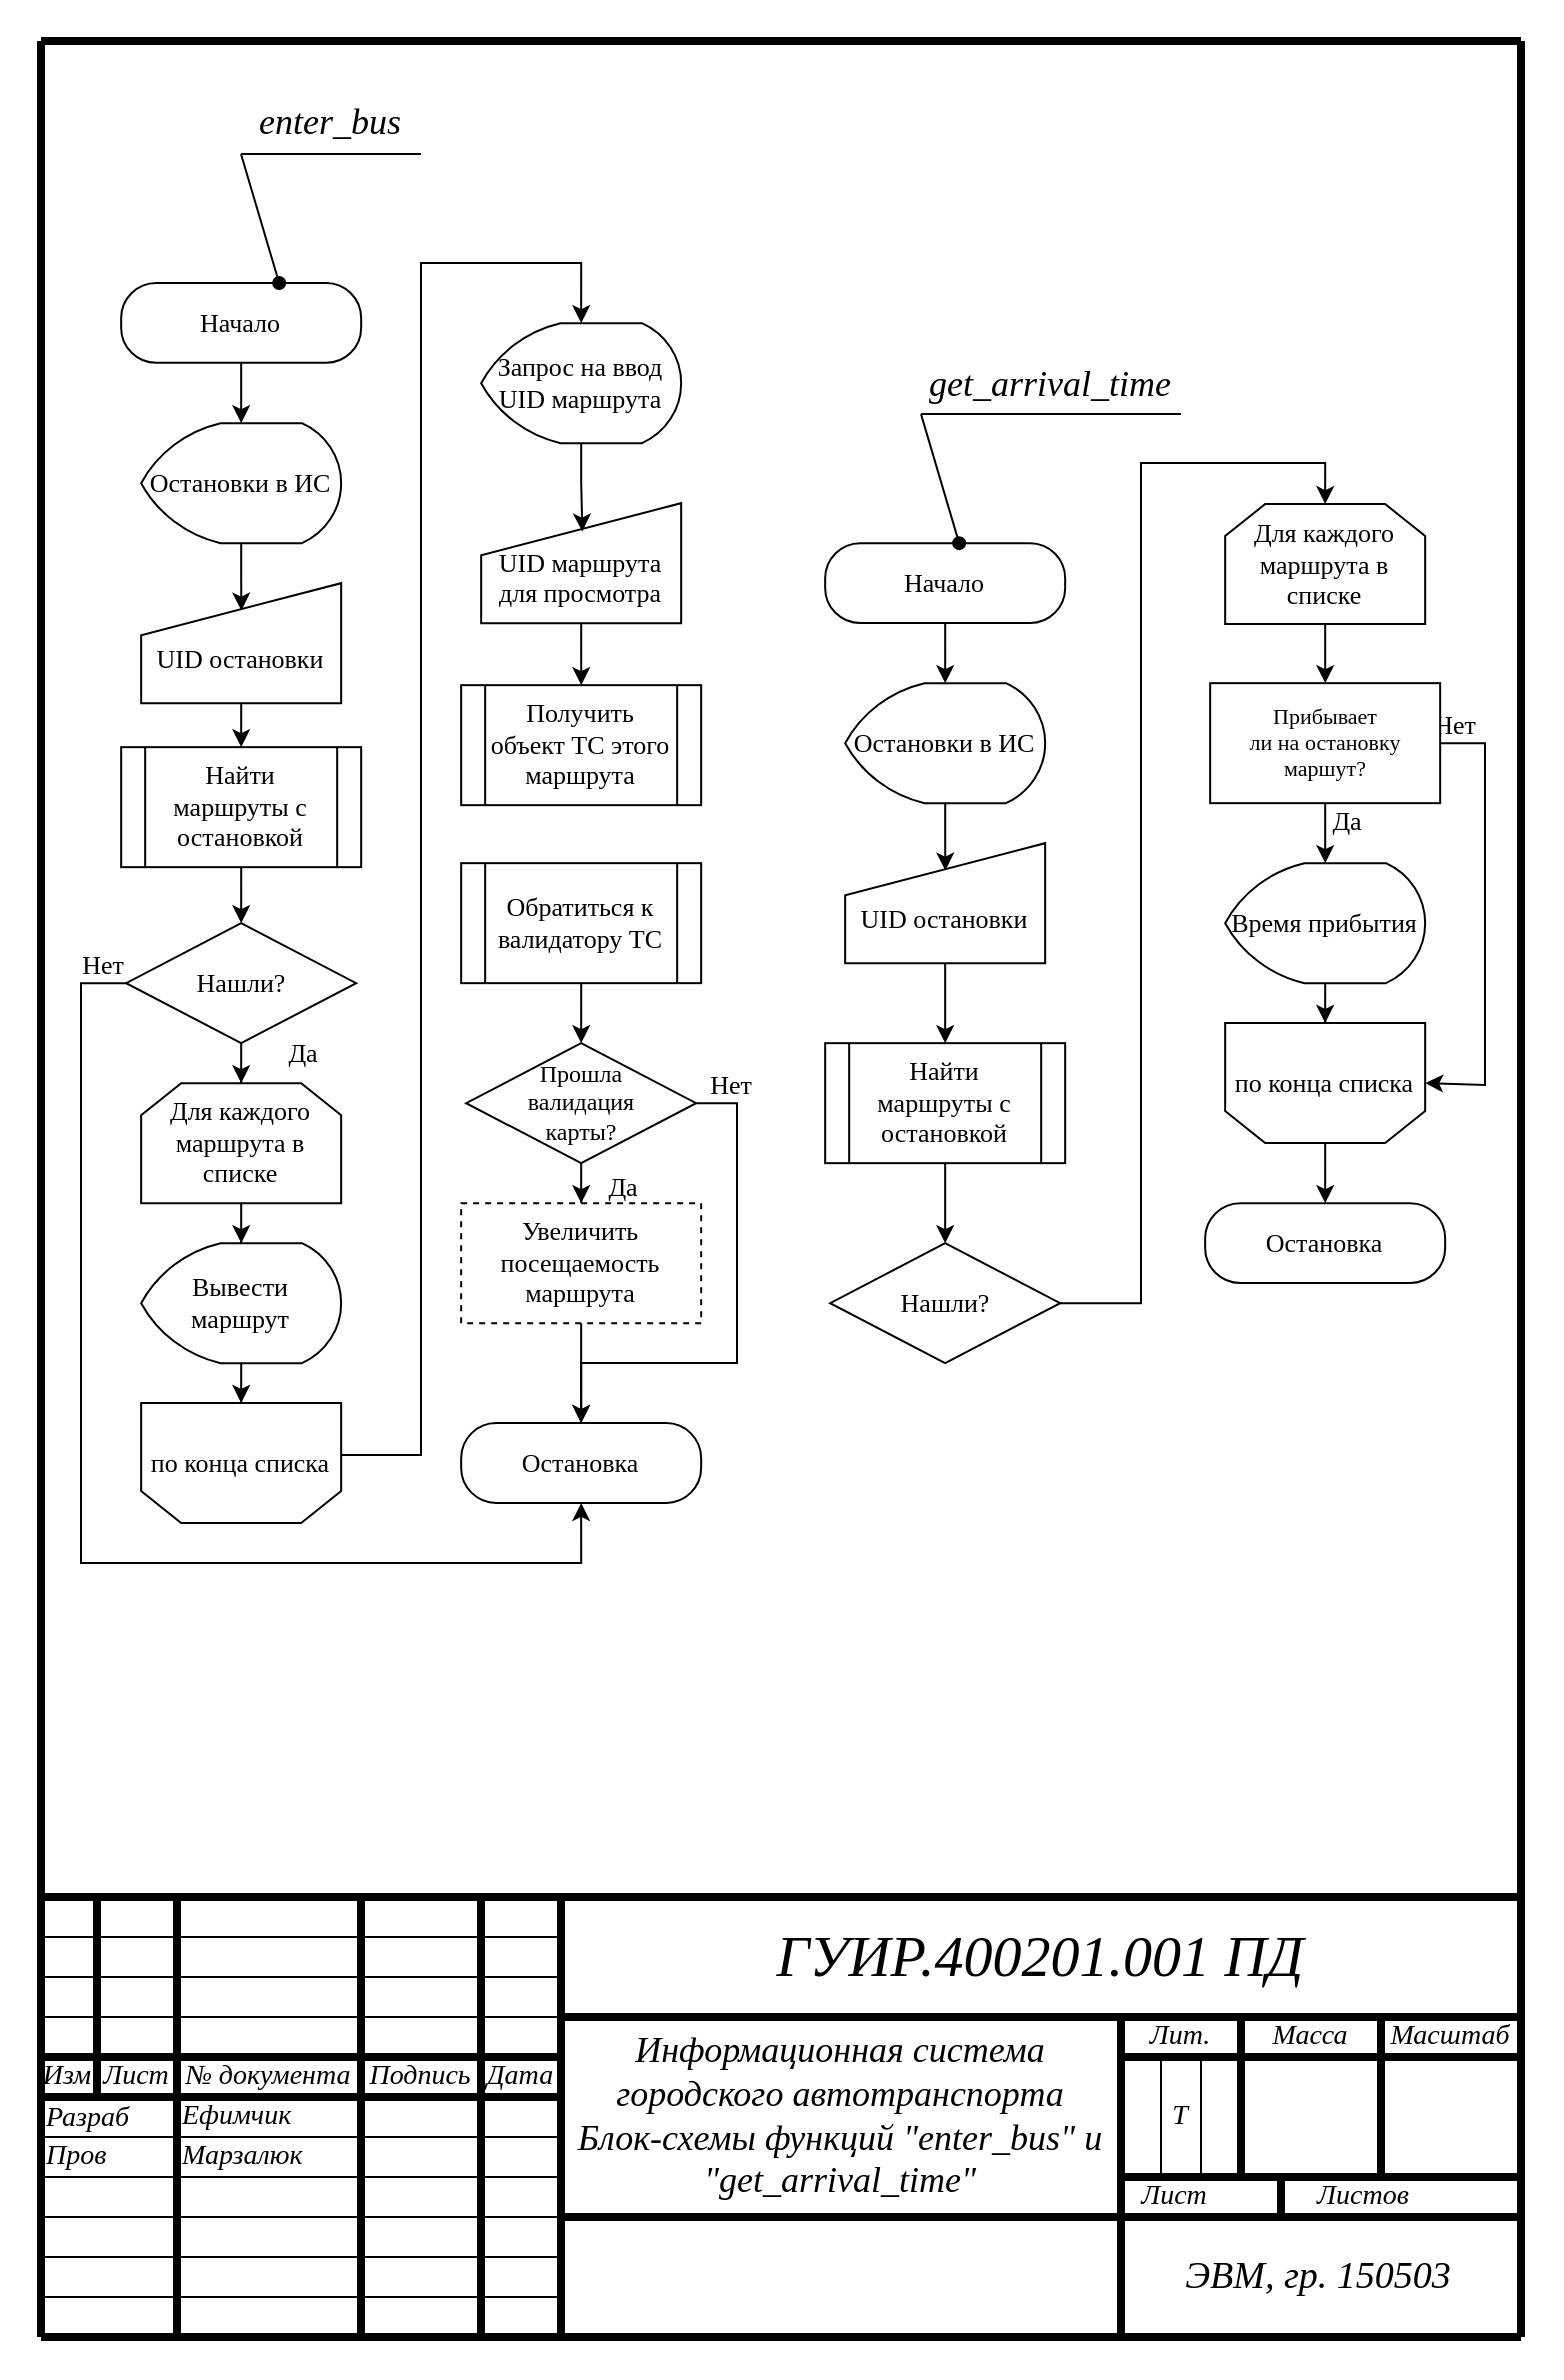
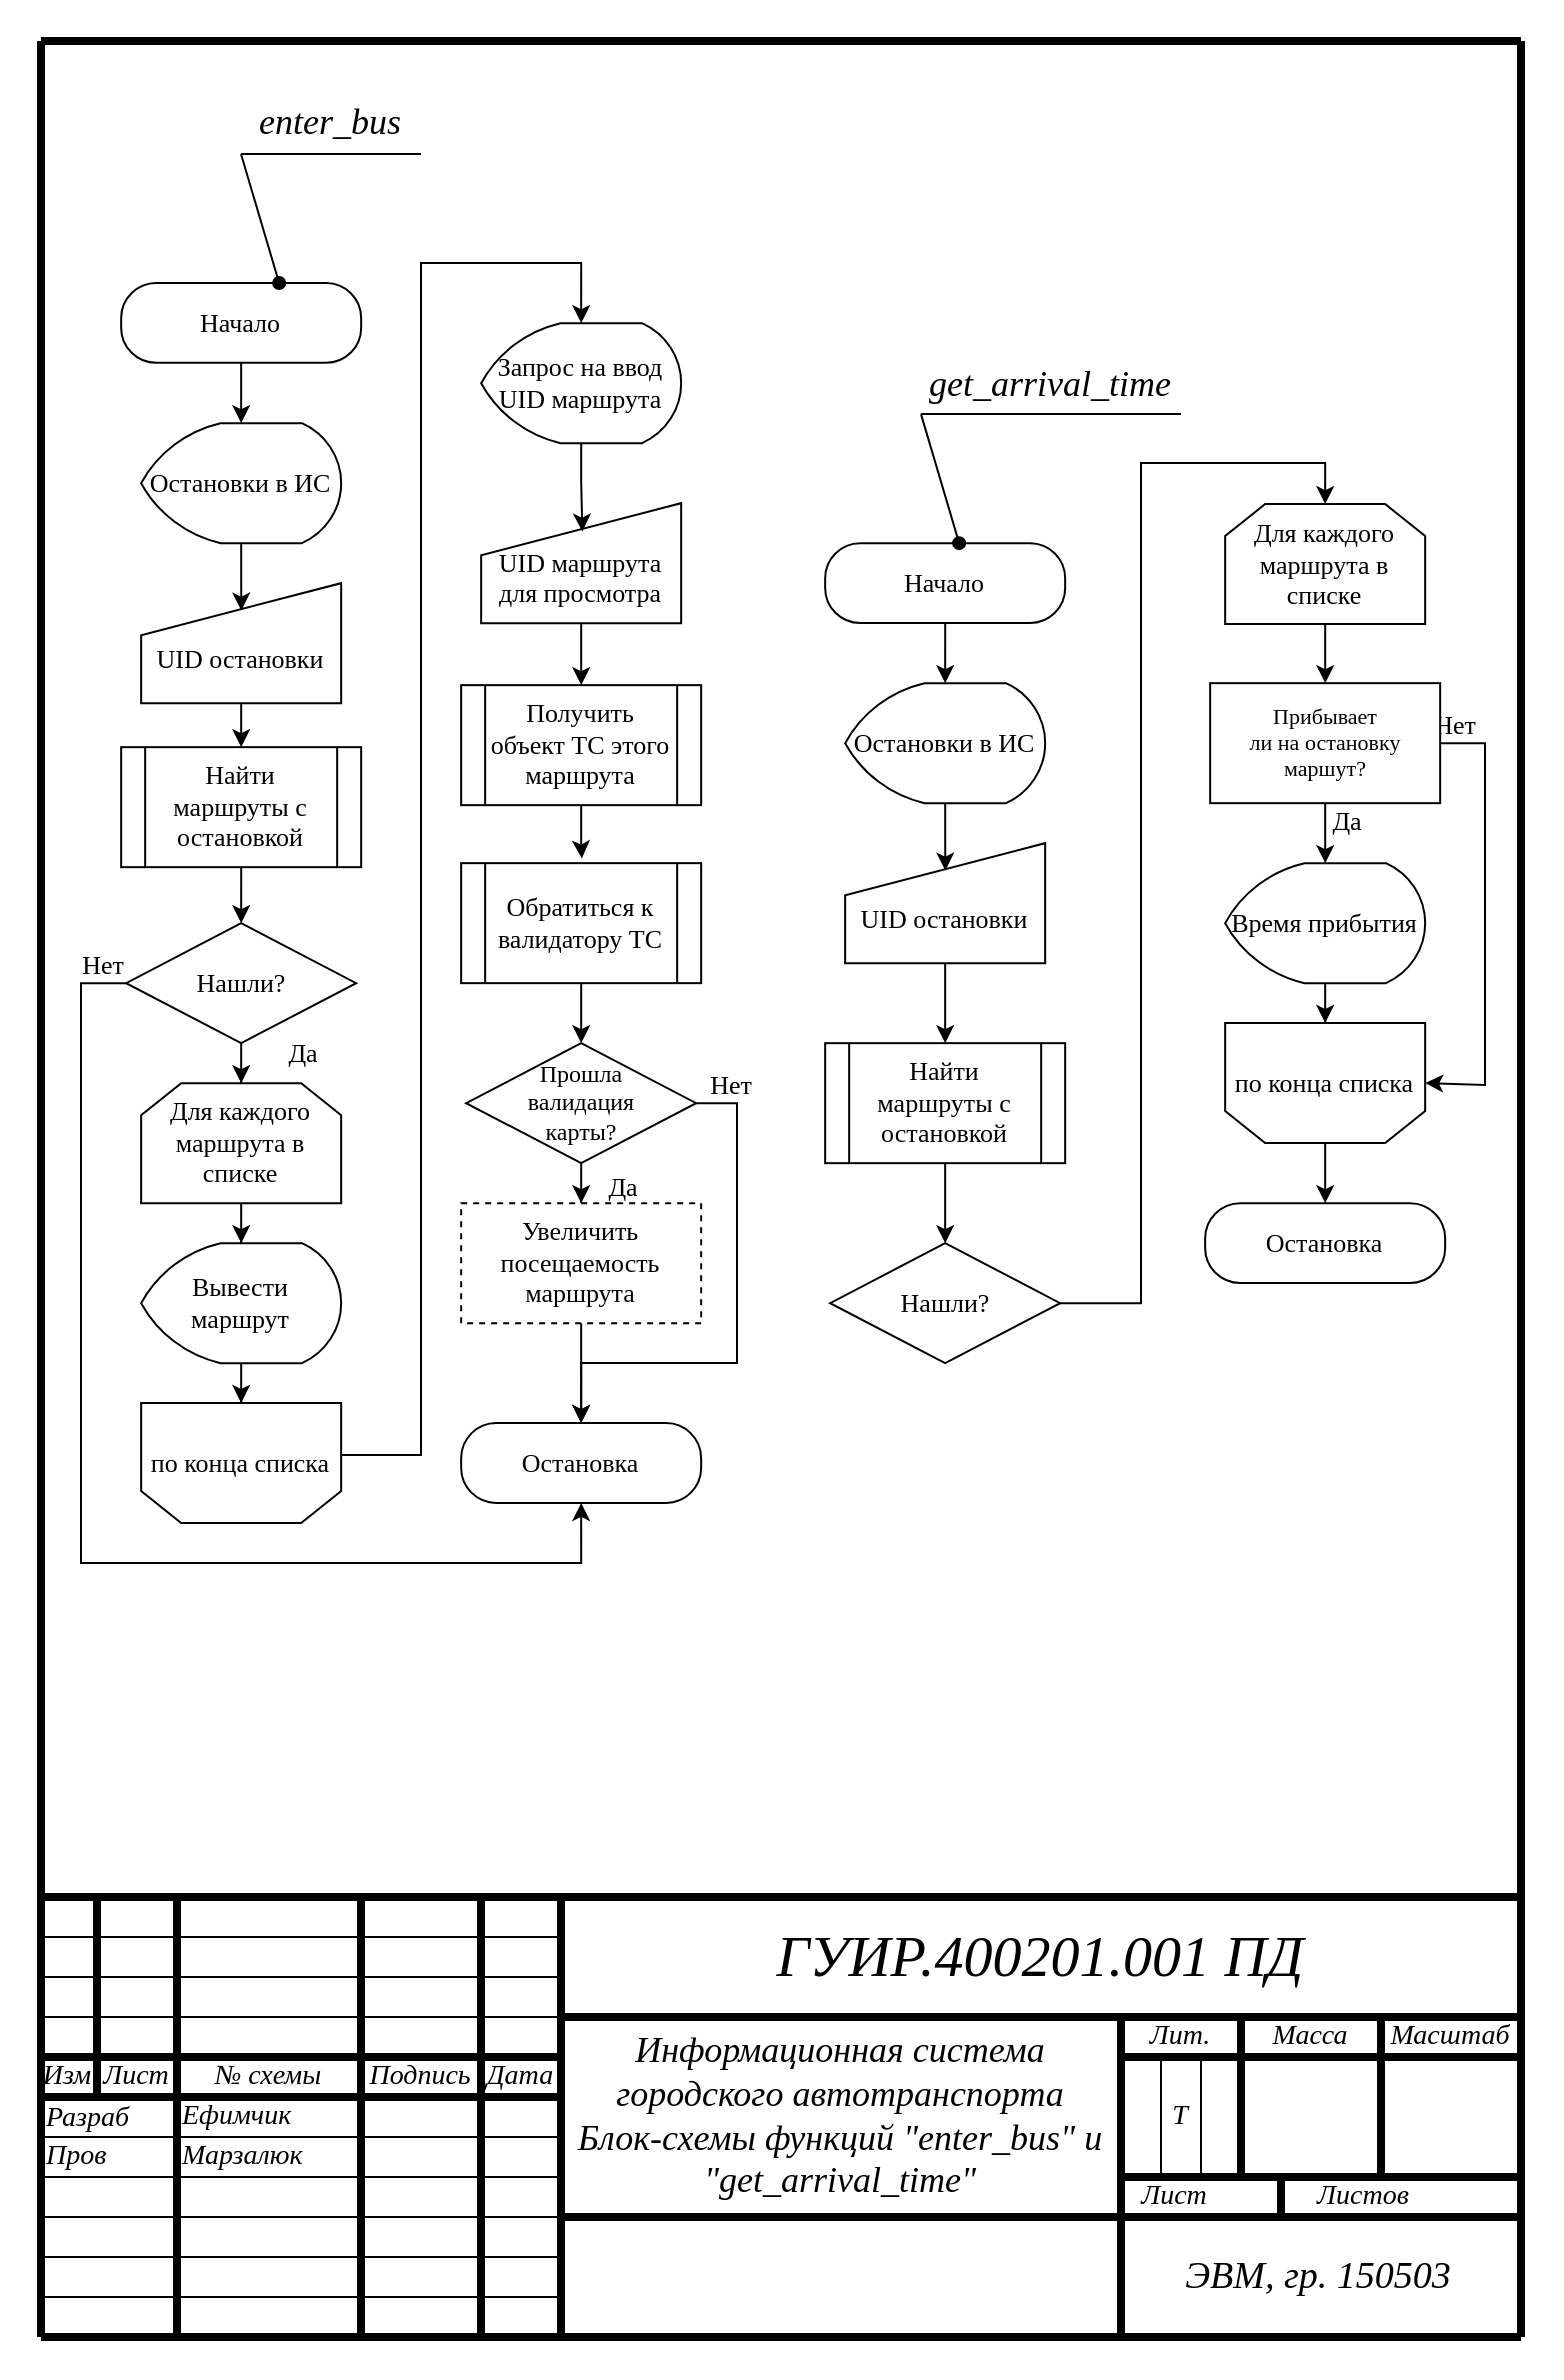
+ <mxCell id="19" style="edgeStyle=orthogonalEdgeStyle;rounded=0;orthogonalLoop=1;jettySize=auto;html=1;entryX=0.503;entryY=-0.039;entryDx=0;entryDy=0;entryPerimeter=0;fontSize=13;fontFamily=GOST type B;fontSource=https%3A%2F%2Fdrive.google.com%2Fuc%3Fexport%3Ddownload%26id%3D1UrnLVkHcLbHLojcf2ejICCGZ1GY9liKW;" parent="1" source="20" target="31" edge="1"><mxGeometry relative="1" as="geometry" /></mxCell>
- <mxCell id="75" value="&lt;font style=&quot;font-size: 14px; color: rgb(0, 0, 0); direction: ltr; letter-spacing: 0px; line-height: 120%; opacity: 1;&quot;&gt;&lt;i style=&quot;font-size: 14px;&quot;&gt;№ документа&lt;br style=&quot;font-size: 14px;&quot;&gt;&lt;/i&gt;&lt;/font&gt;" style="verticalAlign=middle;align=center;vsdxID=33;fillColor=none;gradientColor=none;shape=stencil(nZBLDoAgDERP0z3SIyjew0SURgSD+Lu9kMZoXLhwN9O+tukAlrNpJg1SzDH4QW/URgNYgZTkjA4UkwJUgGXng+6DX1zLfmoymdXo17xh5zmRJ6Q42BWCfc2oJfdAr+Yv+AP9Cb7OJ3H/2JG1HNGz/84klThPVCc=);strokeColor=none;strokeWidth=4;spacingTop=-1;spacingBottom=-1;spacingLeft=-1;spacingRight=-1;labelBackgroundColor=none;rounded=0;html=1;whiteSpace=wrap;fontFamily=GOST type B;fontSource=https%3A%2F%2Fdrive.google.com%2Fuc%3Fexport%3Ddownload%26id%3D1UrnLVkHcLbHLojcf2ejICCGZ1GY9liKW;fontSize=14;" parent="1" vertex="1"><mxGeometry x="90" y="1030" width="88" height="16" as="geometry" /></mxCell>
+ <mxCell id="75" value="&lt;font style=&quot;font-size: 14px; color: rgb(0, 0, 0); direction: ltr; letter-spacing: 0px; line-height: 120%; opacity: 1;&quot;&gt;&lt;i style=&quot;font-size: 14px;&quot;&gt;№ схемы&lt;br style=&quot;font-size: 14px;&quot;&gt;&lt;/i&gt;&lt;/font&gt;" style="verticalAlign=middle;align=center;vsdxID=33;fillColor=none;gradientColor=none;shape=stencil(nZBLDoAgDERP0z3SIyjew0SURgSD+Lu9kMZoXLhwN9O+tukAlrNpJg1SzDH4QW/URgNYgZTkjA4UkwJUgGXng+6DX1zLfmoymdXo17xh5zmRJ6Q42BWCfc2oJfdAr+Yv+AP9Cb7OJ3H/2JG1HNGz/84klThPVCc=);strokeColor=none;strokeWidth=4;spacingTop=-1;spacingBottom=-1;spacingLeft=-1;spacingRight=-1;labelBackgroundColor=none;rounded=0;html=1;whiteSpace=wrap;fontFamily=GOST type B;fontSource=https%3A%2F%2Fdrive.google.com%2Fuc%3Fexport%3Ddownload%26id%3D1UrnLVkHcLbHLojcf2ejICCGZ1GY9liKW;fontSize=14;" parent="1" vertex="1"><mxGeometry x="90" y="1030" width="88" height="16" as="geometry" /></mxCell>
